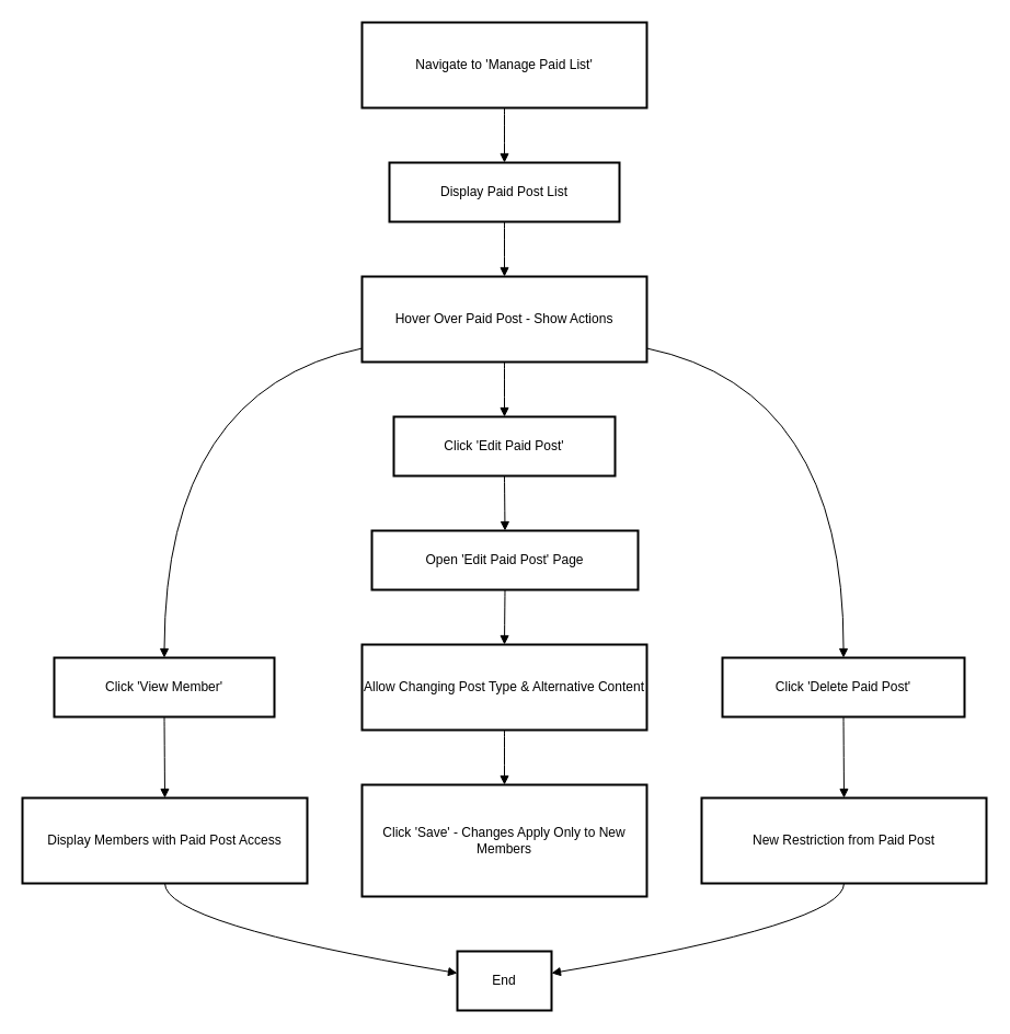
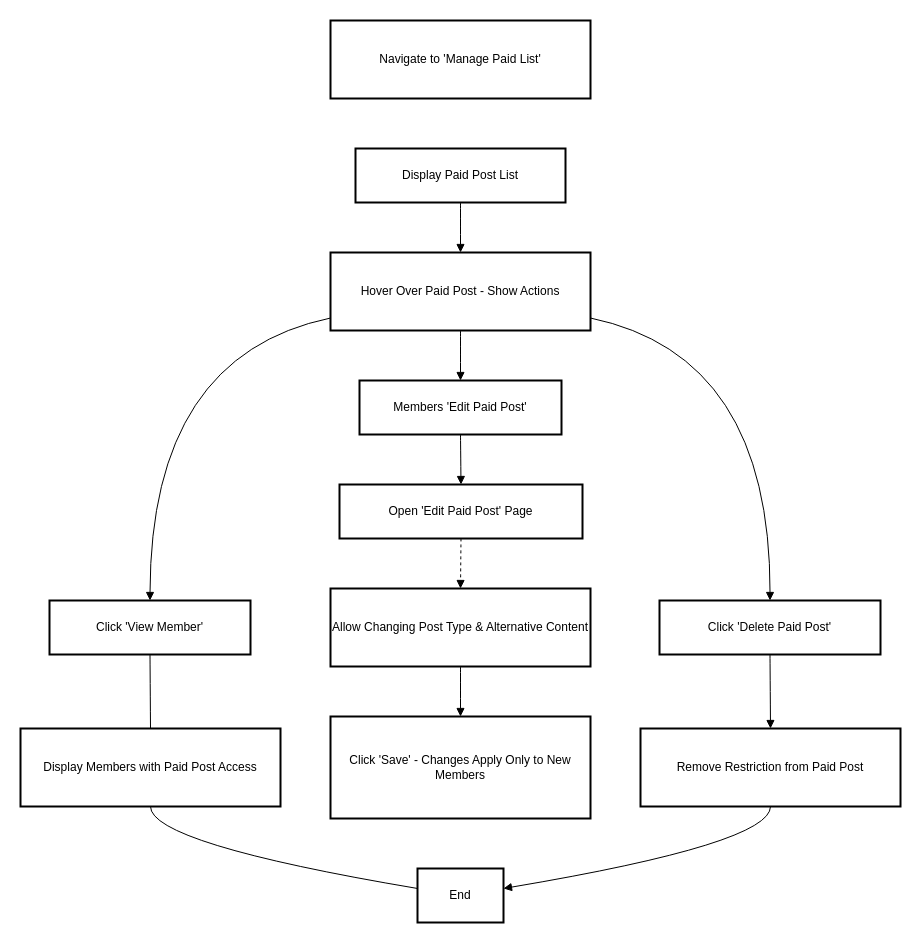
- <mxCell id="14" value="" style="curved=1;startArrow=none;endArrow=block;exitX=0.5;exitY=1;entryX=0.5;entryY=0;rounded=0;" edge="1" parent="1" source="2" target="3"><mxGeometry relative="1" as="geometry"><Array as="points" /></mxGeometry></mxCell>
- <mxCell id="8" value="Click 'Edit Paid Post'" style="whiteSpace=wrap;strokeWidth=2;" vertex="1" parent="1"><mxGeometry x="359" y="380" width="202" height="54" as="geometry" /></mxCell>
+ <mxCell id="8" value="Members 'Edit Paid Post'" style="whiteSpace=wrap;strokeWidth=2;" vertex="1" parent="1"><mxGeometry x="359" y="380" width="202" height="54" as="geometry" /></mxCell>
- <mxCell id="21" value="" style="curved=1;startArrow=none;endArrow=block;exitX=0.5;exitY=1;entryX=0.5;entryY=0;rounded=0;" edge="1" parent="1" source="9" target="10"><mxGeometry relative="1" as="geometry"><Array as="points" /></mxGeometry></mxCell>
+ <mxCell id="21" value="" style="curved=1;startArrow=none;endArrow=block;exitX=0.5;exitY=1;entryX=0.5;entryY=0;rounded=0;dashed=1;" edge="1" parent="1" source="9" target="10"><mxGeometry relative="1" as="geometry"><Array as="points" /></mxGeometry></mxCell>
- <mxCell id="17" value="" style="curved=1;startArrow=none;endArrow=block;exitX=0.5;exitY=1;entryX=0.5;entryY=0;rounded=0;" edge="1" parent="1" source="5" target="6"><mxGeometry relative="1" as="geometry"><Array as="points" /></mxGeometry></mxCell>
+ <mxCell id="17" value="" style="curved=1;startArrow=none;endArrow=none;exitX=0.5;exitY=1;entryX=0.5;entryY=0;rounded=0;" edge="1" parent="1" source="5" target="6"><mxGeometry relative="1" as="geometry"><Array as="points" /></mxGeometry></mxCell>
- <mxCell id="13" value="New Restriction from Paid Post" style="whiteSpace=wrap;strokeWidth=2;" vertex="1" parent="1"><mxGeometry x="640" y="728" width="260" height="78" as="geometry" /></mxCell>
+ <mxCell id="13" value="Remove Restriction from Paid Post" style="whiteSpace=wrap;strokeWidth=2;" vertex="1" parent="1"><mxGeometry x="640" y="728" width="260" height="78" as="geometry" /></mxCell>
- <mxCell id="18" value="" style="curved=1;startArrow=none;endArrow=block;exitX=0.5;exitY=1;entryX=0;entryY=0.37;rounded=0;" edge="1" parent="1" source="6" target="7"><mxGeometry relative="1" as="geometry"><Array as="points"><mxPoint x="150" y="843" /></Array></mxGeometry></mxCell>
+ <mxCell id="18" value="" style="curved=1;startArrow=none;endArrow=none;exitX=0.5;exitY=1;entryX=0;entryY=0.37;rounded=0;" edge="1" parent="1" source="6" target="7"><mxGeometry relative="1" as="geometry"><Array as="points"><mxPoint x="150" y="843" /></Array></mxGeometry></mxCell>
